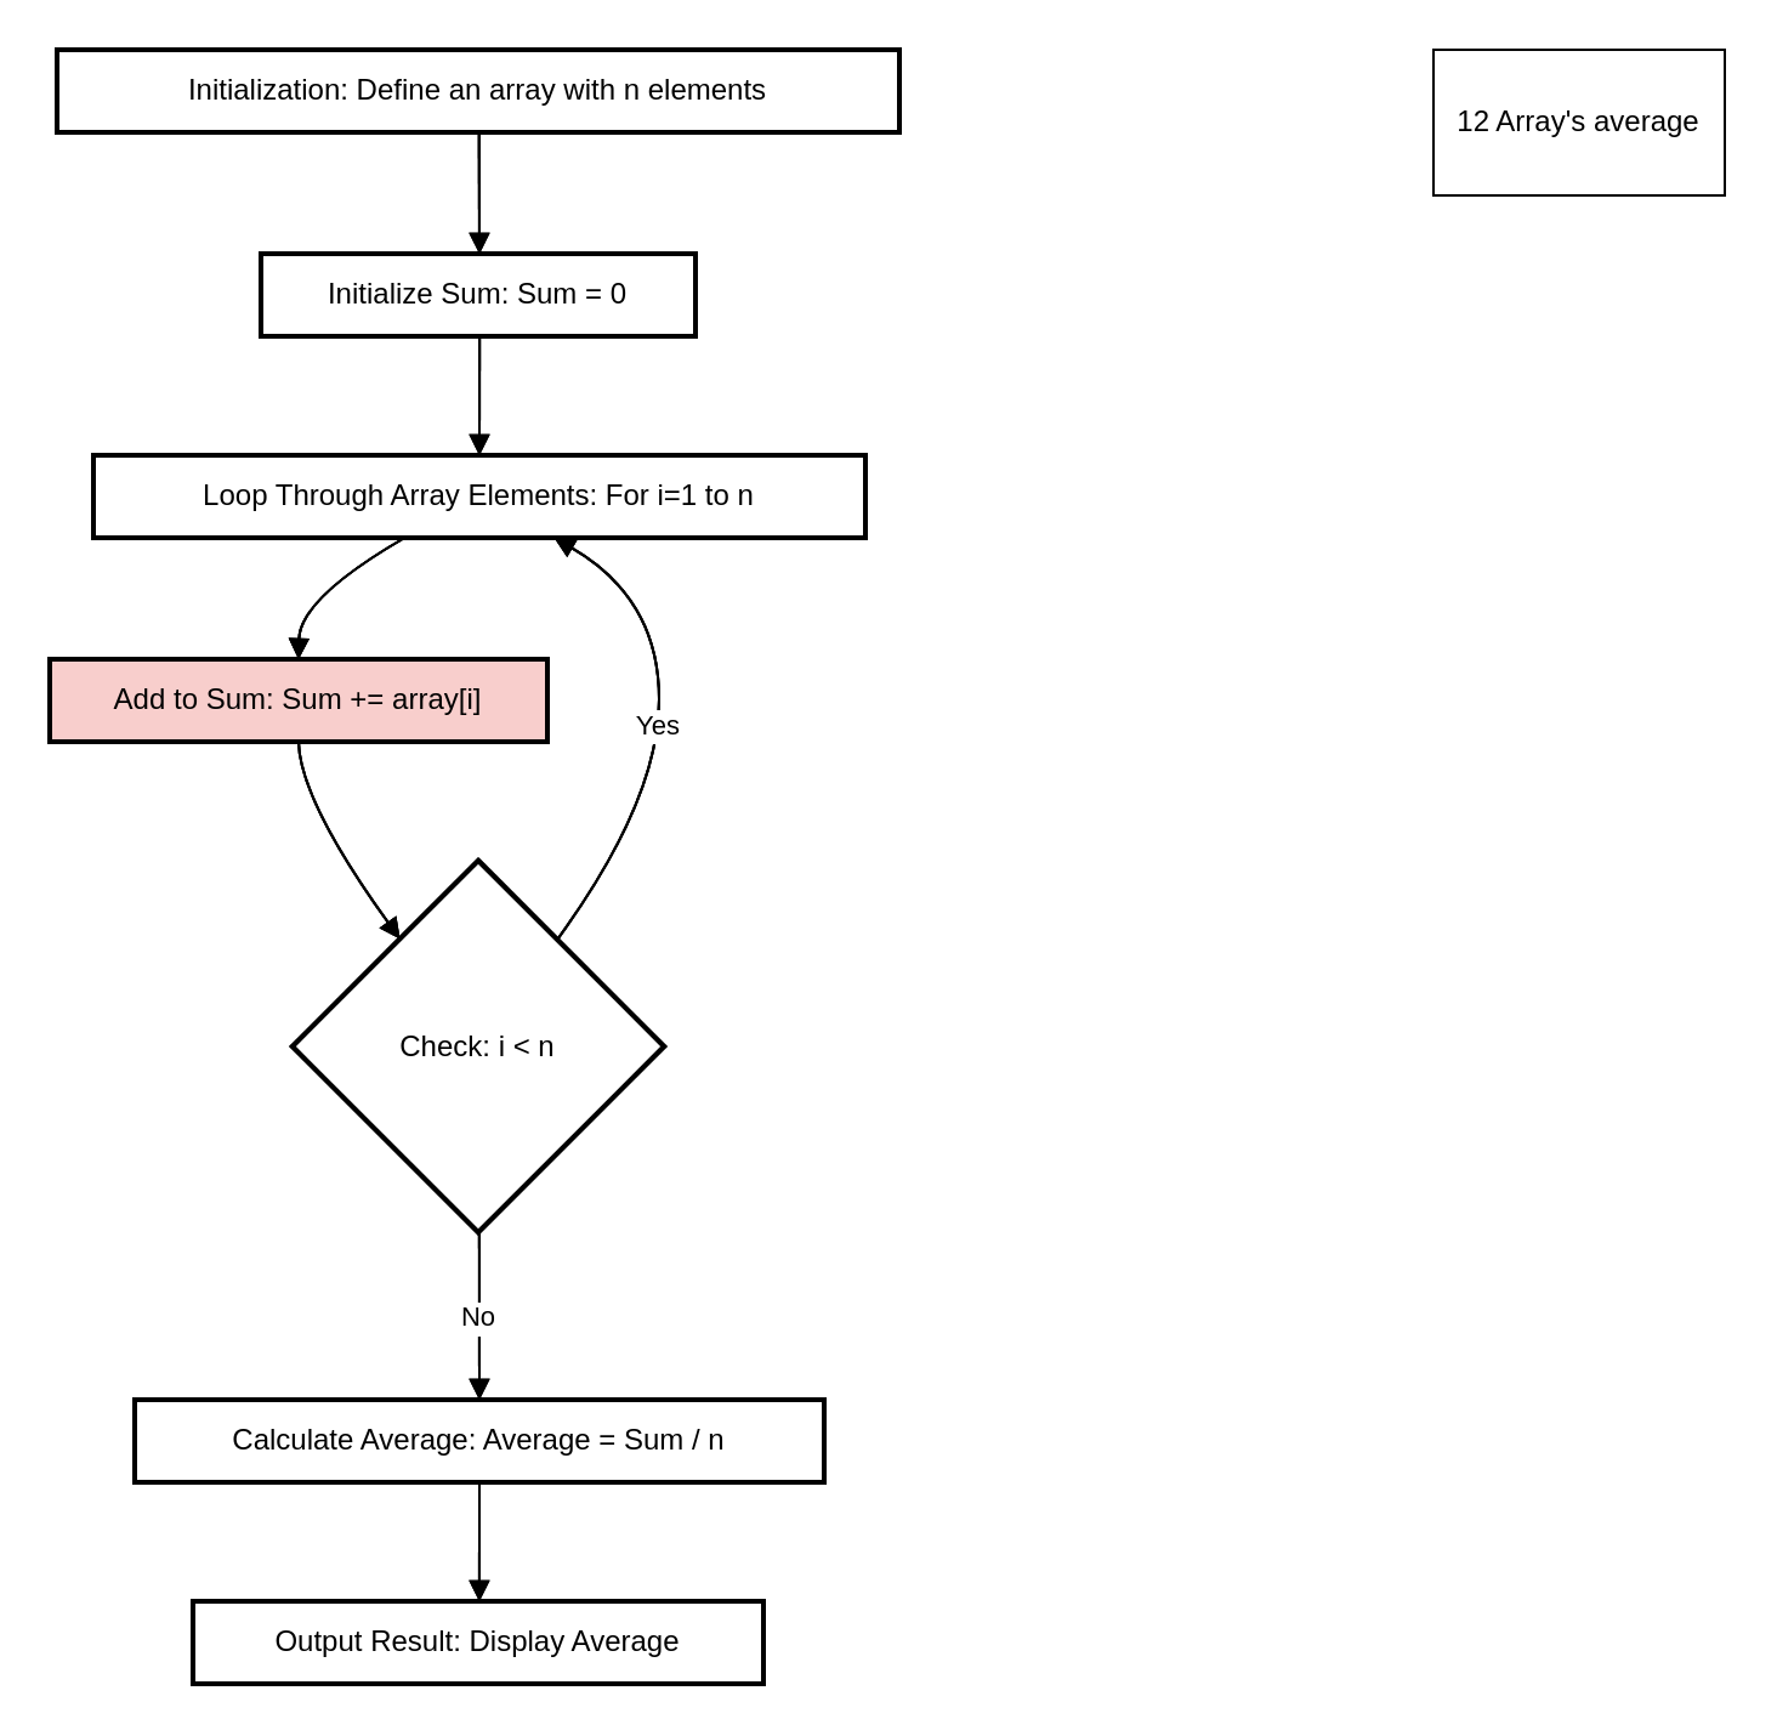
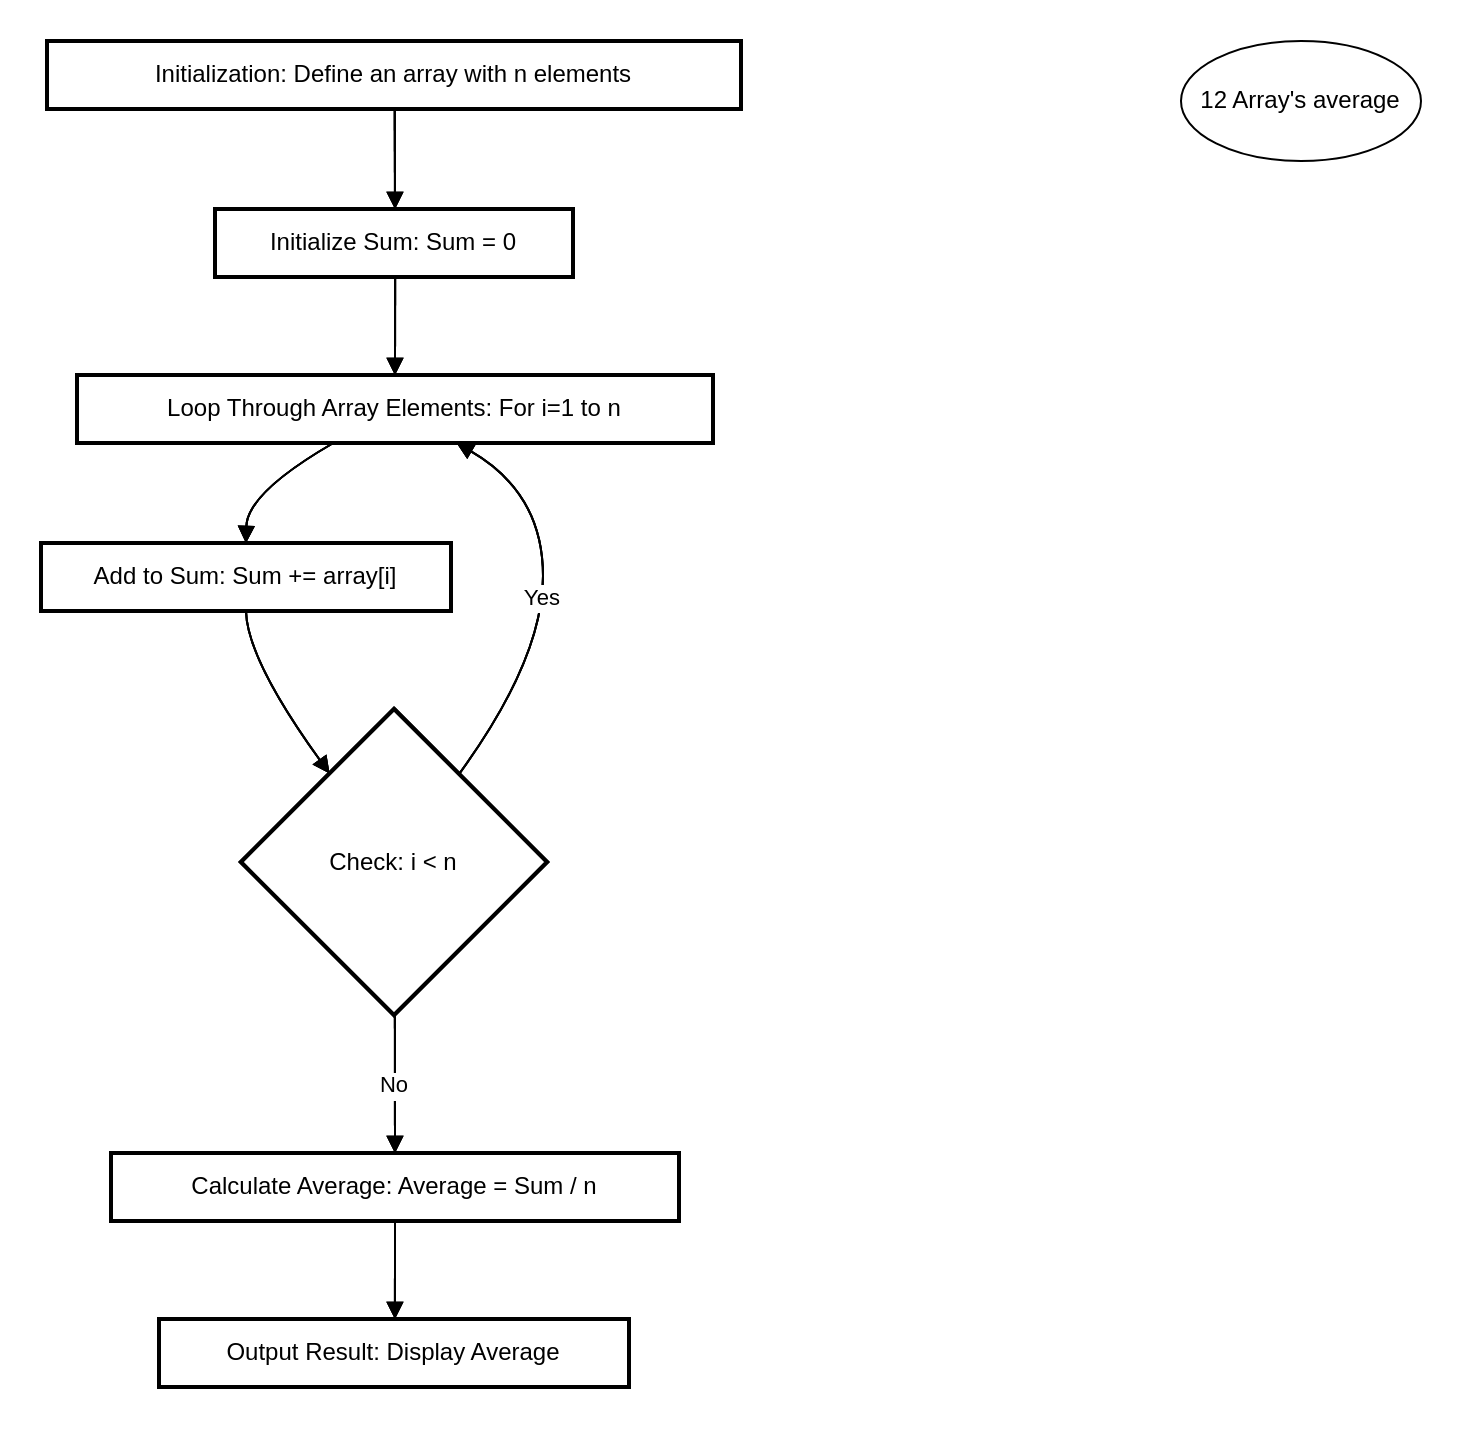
- <mxCell id="44" value="12 Array's average" style="rounded=0;whiteSpace=wrap;html=1;" vertex="1" parent="1"><mxGeometry x="590" y="20" width="120" height="60" as="geometry" /></mxCell>
+ <mxCell id="44" value="12 Array's average" style="ellipse;whiteSpace=wrap;html=1;" vertex="1" parent="1"><mxGeometry x="590" y="20" width="120" height="60" as="geometry" /></mxCell>
- <mxCell id="33" value="Add to Sum: Sum += array[i]" style="whiteSpace=wrap;strokeWidth=2;fillColor=#f8cecc;" vertex="1" parent="1"><mxGeometry x="20" y="271" width="205" height="34" as="geometry" /></mxCell>
+ <mxCell id="33" value="Add to Sum: Sum += array[i]" style="whiteSpace=wrap;strokeWidth=2;" vertex="1" parent="1"><mxGeometry x="20" y="271" width="205" height="34" as="geometry" /></mxCell>
